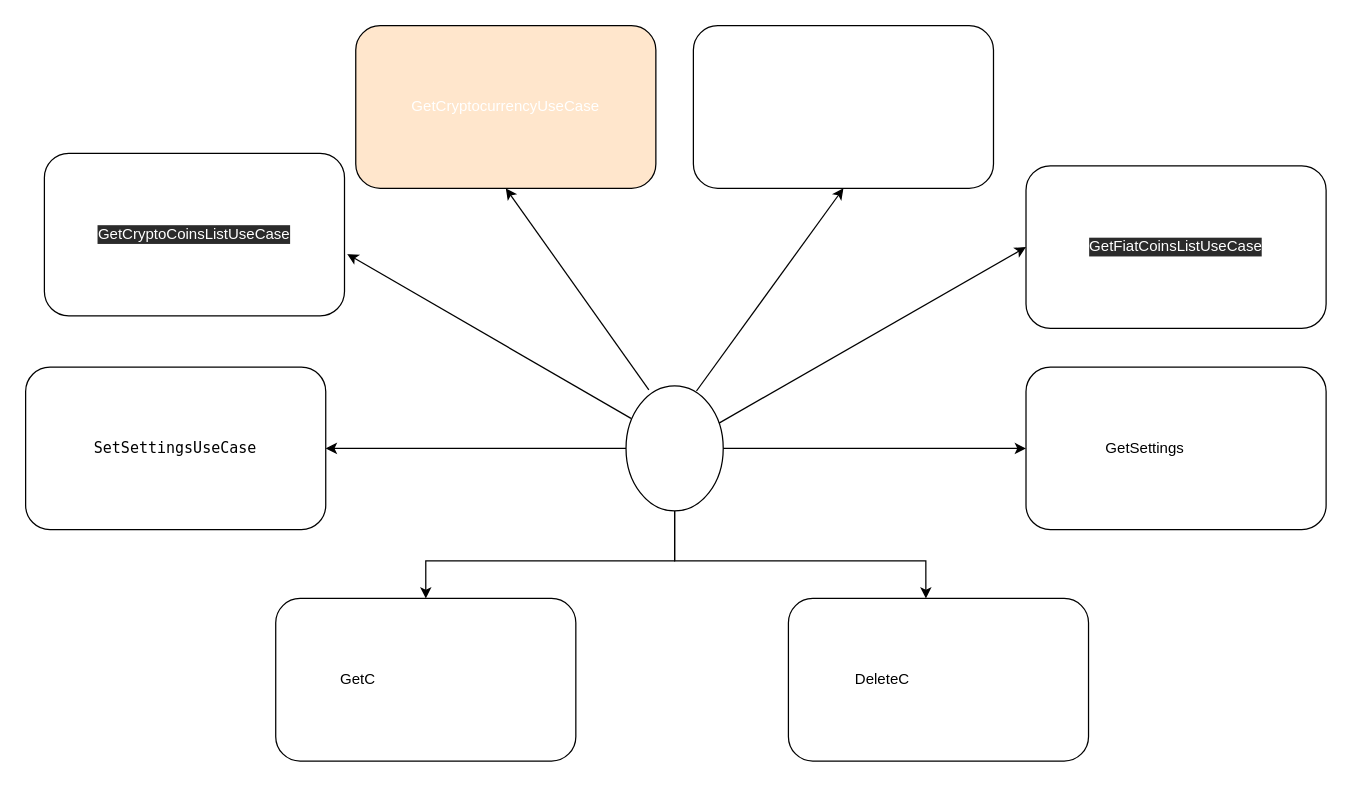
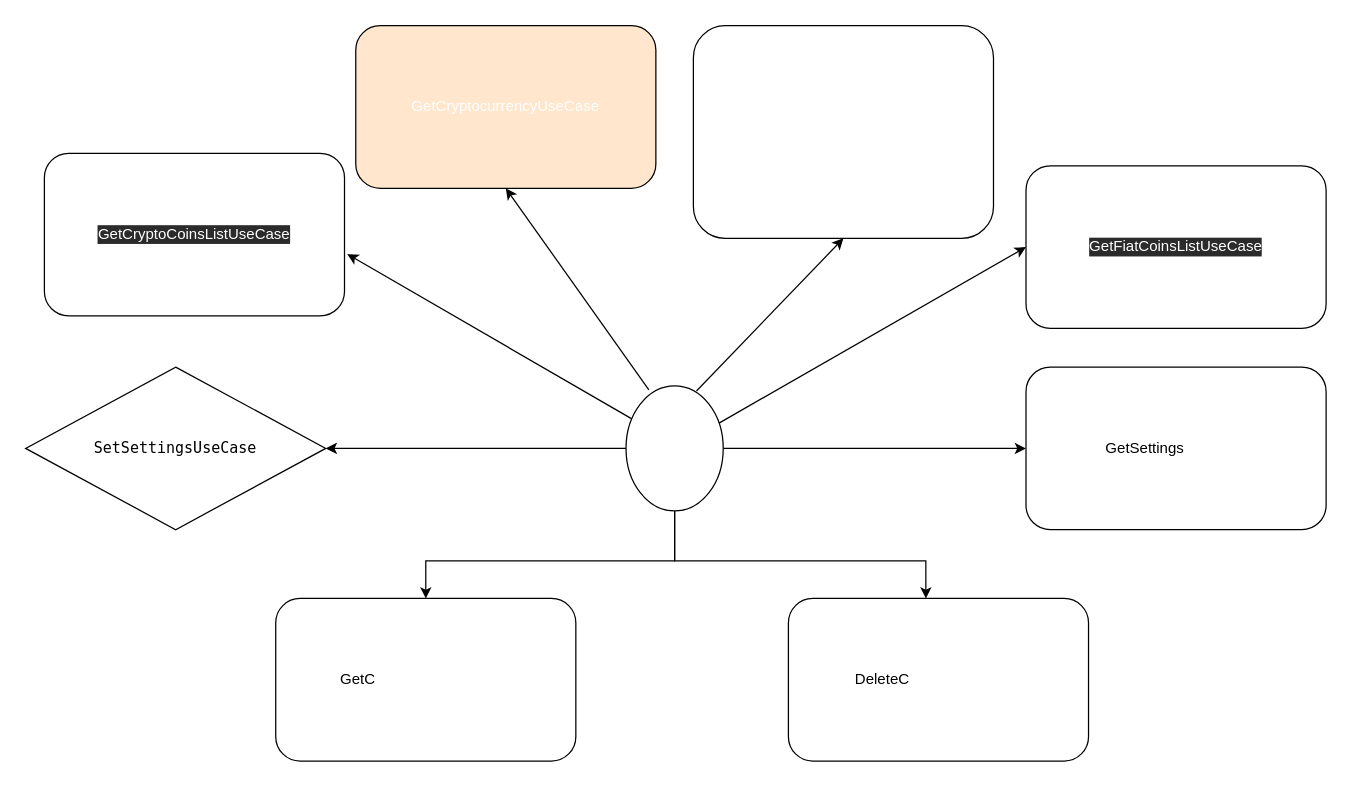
- <mxCell id="10" value="&lt;div style=&quot;color: rgb(255, 255, 255); overflow-wrap: break-word;&quot;&gt;&lt;div style=&quot;&quot;&gt;GetFiatcurrencyUseCase&lt;br&gt;&lt;/div&gt;&lt;/div&gt;" style="rounded=1;whiteSpace=wrap;html=1;align=center;fontFamily=Helvetica;" parent="1" vertex="1"><mxGeometry x="554" y="20" width="240" height="130" as="geometry" /></mxCell>
+ <mxCell id="10" value="&lt;div style=&quot;color: rgb(255, 255, 255); overflow-wrap: break-word;&quot;&gt;&lt;div style=&quot;&quot;&gt;GetFiatcurrencyUseCase&lt;br&gt;&lt;/div&gt;&lt;/div&gt;" style="rounded=1;whiteSpace=wrap;html=1;align=center;fontFamily=Helvetica;" parent="1" vertex="1"><mxGeometry x="554" y="20" width="240" height="170" as="geometry" /></mxCell>
- <mxCell id="6" value="&lt;pre style=&quot;overflow-wrap: break-word;&quot;&gt;SetSettingsUseCase&lt;font color=&quot;#ffffff&quot;&gt;&lt;br&gt;&lt;/font&gt;&lt;/pre&gt;" style="rounded=1;whiteSpace=wrap;html=1;" parent="1" vertex="1"><mxGeometry x="20" y="293" width="240" height="130" as="geometry" /></mxCell>
+ <mxCell id="6" value="&lt;pre style=&quot;overflow-wrap: break-word;&quot;&gt;SetSettingsUseCase&lt;font color=&quot;#ffffff&quot;&gt;&lt;br&gt;&lt;/font&gt;&lt;/pre&gt;" style="rhombus;whiteSpace=wrap;html=1;" parent="1" vertex="1"><mxGeometry x="20" y="293" width="240" height="130" as="geometry" /></mxCell>
